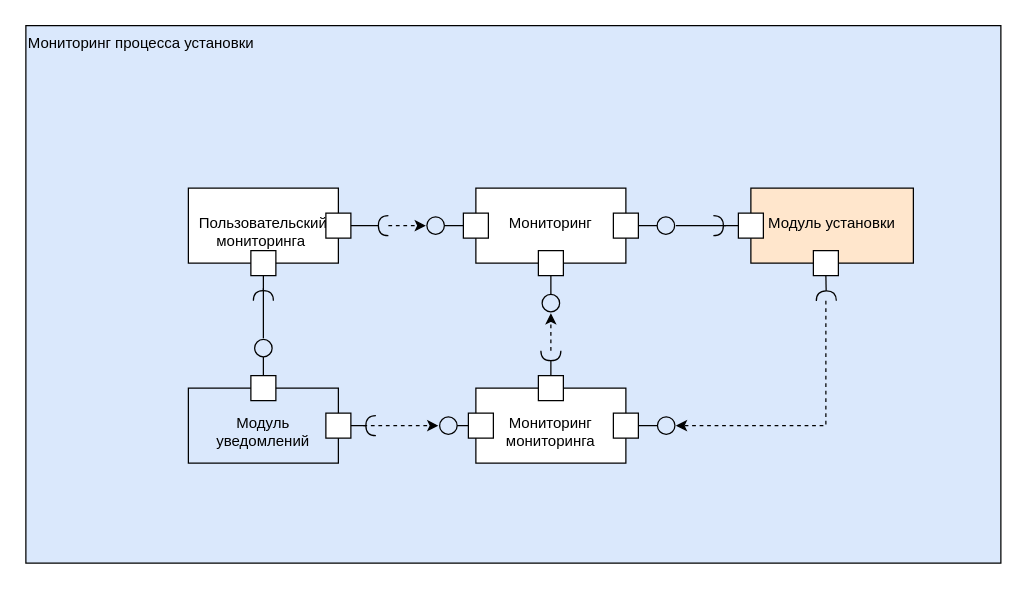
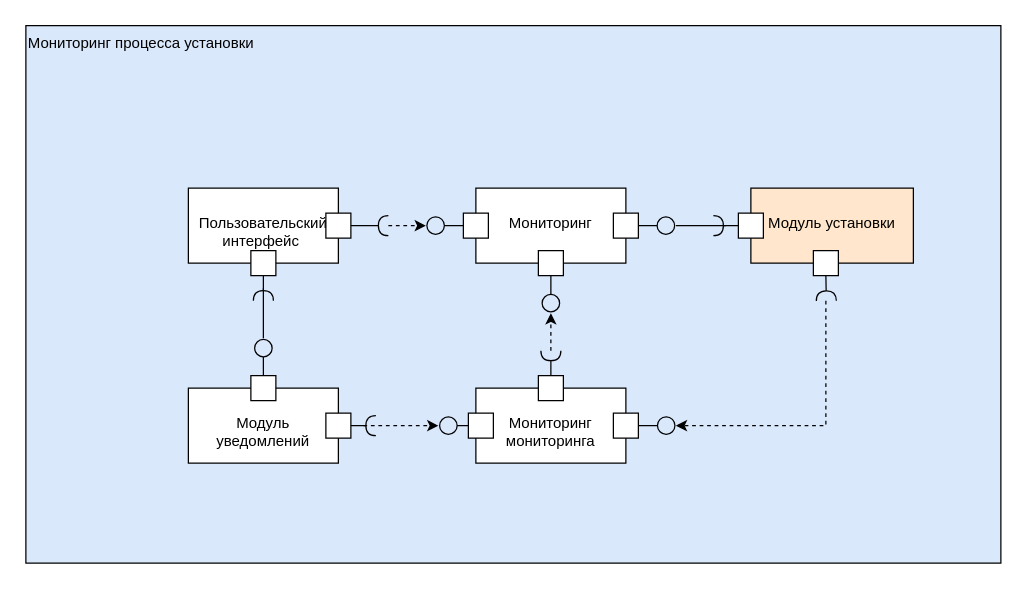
- <mxCell id="6" value="&#10;Пользовательский мониторинга&lt;span class=&quot;Apple-converted-space&quot;&gt;&amp;nbsp;&lt;/span&gt;&#10;&#10;&#10;" style="rounded=0;whiteSpace=wrap;html=1;verticalAlign=top;" vertex="1" parent="1"><mxGeometry x="150" y="150" width="120" height="60" as="geometry" /></mxCell>
+ <mxCell id="6" value="&#10;Пользовательский интерфейс&lt;span class=&quot;Apple-converted-space&quot;&gt;&amp;nbsp;&lt;/span&gt;&#10;&#10;&#10;" style="rounded=0;whiteSpace=wrap;html=1;verticalAlign=top;" vertex="1" parent="1"><mxGeometry x="150" y="150" width="120" height="60" as="geometry" /></mxCell>
- <mxCell id="7" value="&#10;Модуль уведомлений&#10;&#10;&#10;" style="rounded=0;whiteSpace=wrap;html=1;verticalAlign=top;fillColor=#dae8fc;" vertex="1" parent="1"><mxGeometry x="150" y="310" width="120" height="60" as="geometry" /></mxCell>
+ <mxCell id="7" value="&#10;Модуль уведомлений&#10;&#10;&#10;" style="rounded=0;whiteSpace=wrap;html=1;verticalAlign=top;" vertex="1" parent="1"><mxGeometry x="150" y="310" width="120" height="60" as="geometry" /></mxCell>
